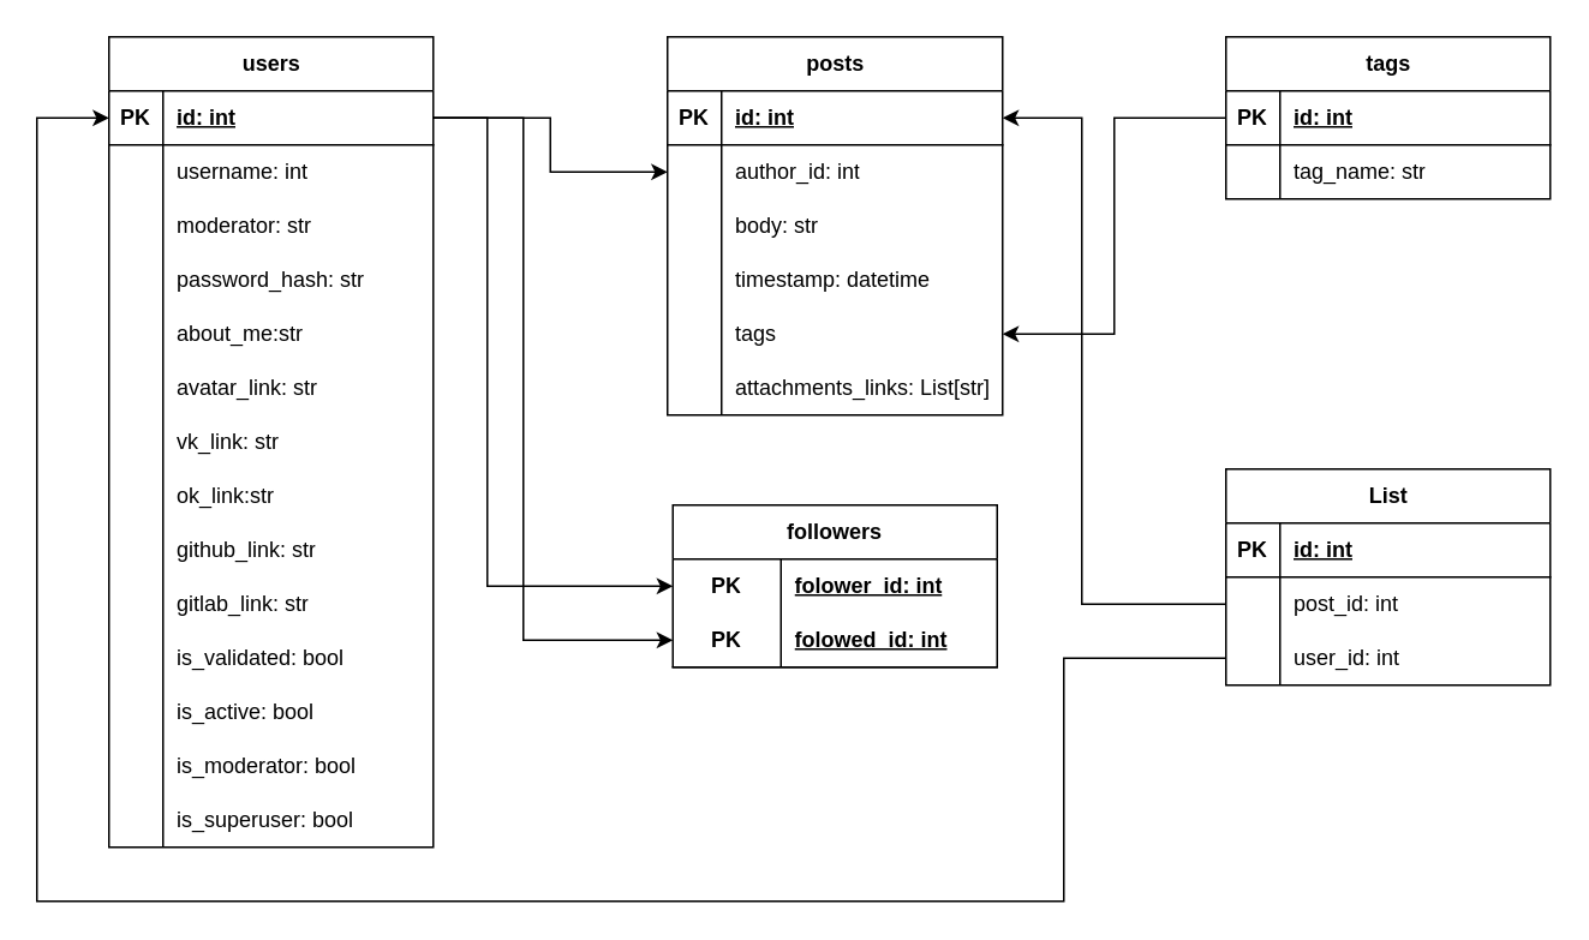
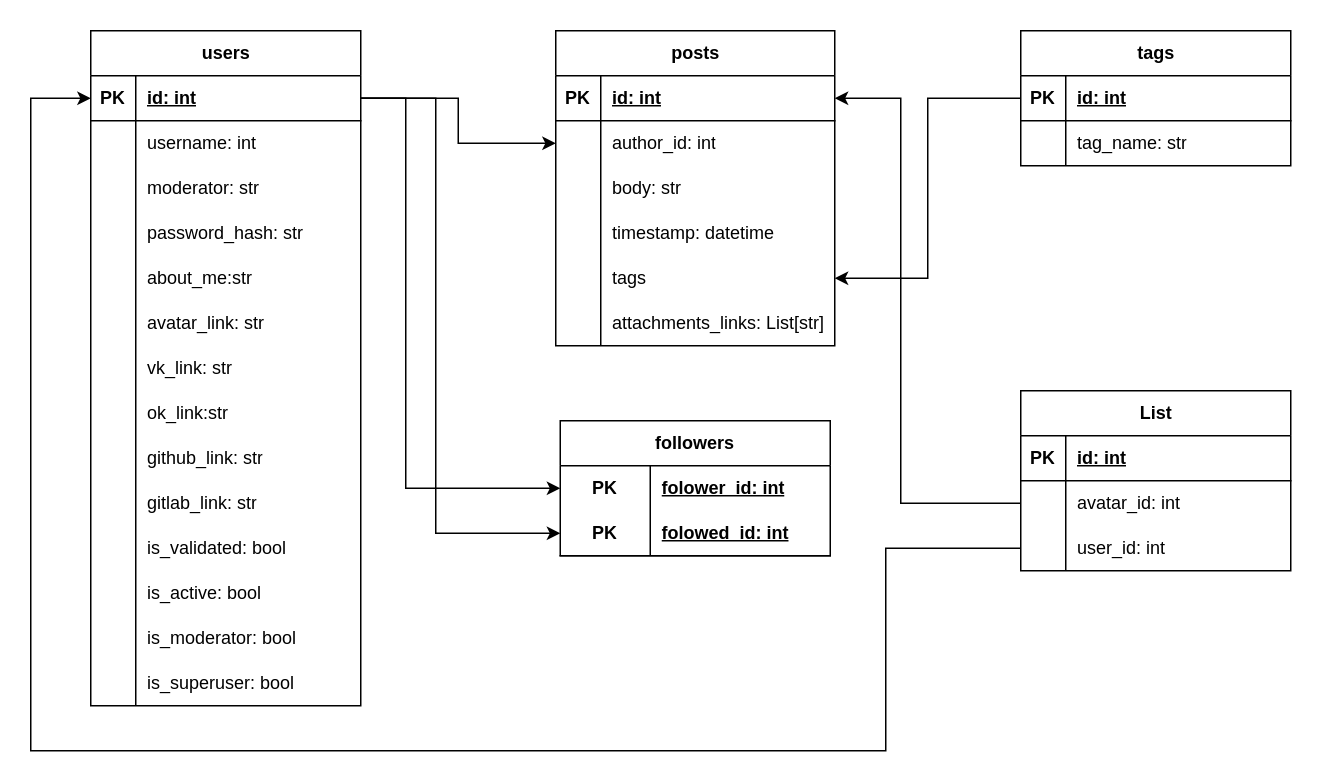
- <mxCell id="88" value="post_id: int" style="shape=partialRectangle;connectable=0;fillColor=none;top=0;left=0;bottom=0;right=0;align=left;spacingLeft=6;overflow=hidden;whiteSpace=wrap;html=1;" parent="86" vertex="1"><mxGeometry x="30" width="150" height="30" as="geometry"><mxRectangle width="150" height="30" as="alternateBounds" /></mxGeometry></mxCell>
+ <mxCell id="88" value="avatar_id: int" style="shape=partialRectangle;connectable=0;fillColor=none;top=0;left=0;bottom=0;right=0;align=left;spacingLeft=6;overflow=hidden;whiteSpace=wrap;html=1;" parent="86" vertex="1"><mxGeometry x="30" width="150" height="30" as="geometry"><mxRectangle width="150" height="30" as="alternateBounds" /></mxGeometry></mxCell>
